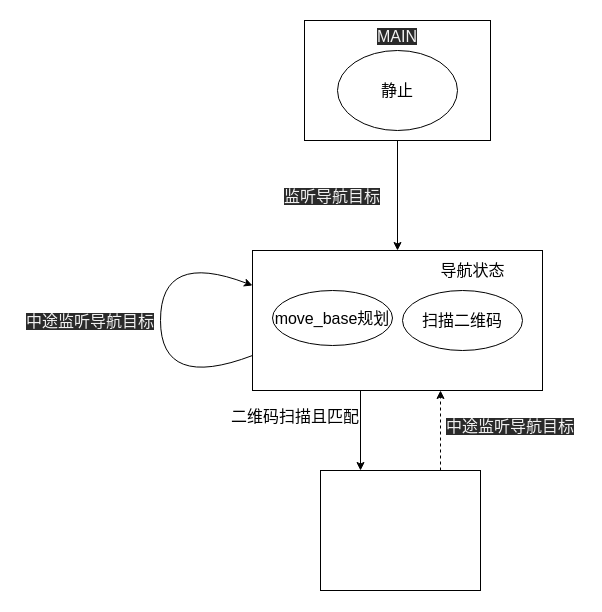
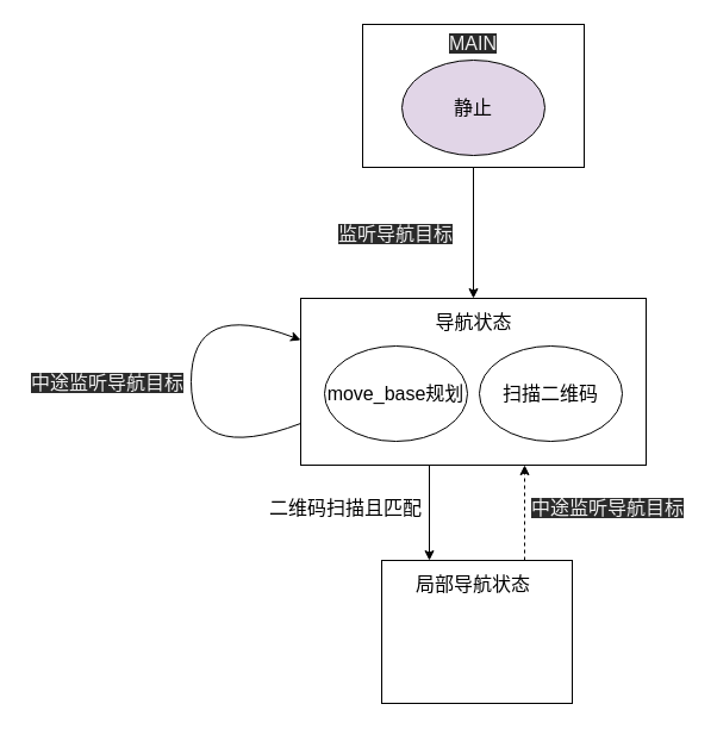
- <mxCell id="12" value="&lt;font face=&quot;helvetica&quot;&gt;&lt;span style=&quot;font-size: 16px&quot;&gt;静止&lt;/span&gt;&lt;/font&gt;" style="ellipse;whiteSpace=wrap;html=1;align=center;" vertex="1" parent="1"><mxGeometry x="337" y="50" width="120" height="80" as="geometry" /></mxCell>
+ <mxCell id="12" value="&lt;font face=&quot;helvetica&quot;&gt;&lt;span style=&quot;font-size: 16px&quot;&gt;静止&lt;/span&gt;&lt;/font&gt;" style="ellipse;whiteSpace=wrap;html=1;align=center;fillColor=#e1d5e7;" vertex="1" parent="1"><mxGeometry x="337" y="50" width="120" height="80" as="geometry" /></mxCell>
- <mxCell id="10" value="&lt;font style=&quot;font-size: 16px&quot;&gt;导航状态&lt;/font&gt;" style="text;html=1;strokeColor=none;fillColor=none;align=center;verticalAlign=middle;whiteSpace=wrap;rounded=0;" vertex="1" parent="1"><mxGeometry x="429.5" y="260" width="85" height="20" as="geometry" /></mxCell>
+ <mxCell id="10" value="&lt;font style=&quot;font-size: 16px&quot;&gt;导航状态&lt;/font&gt;" style="text;html=1;strokeColor=none;fillColor=none;align=center;verticalAlign=middle;whiteSpace=wrap;rounded=0;" vertex="1" parent="1"><mxGeometry x="354.5" y="260" width="85" height="20" as="geometry" /></mxCell>
- <mxCell id="8" value="&lt;font style=&quot;font-size: 16px;&quot;&gt;move_base规划&lt;/font&gt;" style="ellipse;whiteSpace=wrap;html=1;fontSize=16;align=center;" parent="1" vertex="1"><mxGeometry x="272" y="290" width="120" height="55" as="geometry" /></mxCell>
+ <mxCell id="8" value="&lt;font style=&quot;font-size: 16px;&quot;&gt;move_base规划&lt;/font&gt;" style="ellipse;whiteSpace=wrap;html=1;fontSize=16;align=center;" parent="1" vertex="1"><mxGeometry x="272" y="290" width="120" height="80" as="geometry" /></mxCell>
- <mxCell id="9" value="&lt;font style=&quot;font-size: 16px&quot;&gt;扫描二维码&lt;/font&gt;" style="ellipse;whiteSpace=wrap;html=1;fontSize=16;align=center;" parent="1" vertex="1"><mxGeometry x="402" y="290" width="120" height="60" as="geometry" /></mxCell>
+ <mxCell id="9" value="&lt;font style=&quot;font-size: 16px&quot;&gt;扫描二维码&lt;/font&gt;" style="ellipse;whiteSpace=wrap;html=1;fontSize=16;align=center;" parent="1" vertex="1"><mxGeometry x="402" y="290" width="120" height="80" as="geometry" /></mxCell>
- <mxCell id="17" value="&lt;font face=&quot;helvetica&quot;&gt;&lt;span style=&quot;font-size: 16px&quot;&gt;二维码扫描且匹配&lt;/span&gt;&lt;/font&gt;" style="text;whiteSpace=wrap;html=1;align=center;" vertex="1" parent="1"><mxGeometry x="225" y="400" width="140" height="30" as="geometry" /></mxCell>
+ <mxCell id="17" value="&lt;font face=&quot;helvetica&quot;&gt;&lt;span style=&quot;font-size: 16px&quot;&gt;二维码扫描且匹配&lt;/span&gt;&lt;/font&gt;" style="text;whiteSpace=wrap;html=1;align=center;" vertex="1" parent="1"><mxGeometry x="220" y="410" width="140" height="30" as="geometry" /></mxCell>
+ <mxCell id="18" value="&lt;font style=&quot;font-size: 16px&quot;&gt;局部导航状态&lt;/font&gt;" style="text;html=1;strokeColor=none;fillColor=none;align=center;verticalAlign=middle;whiteSpace=wrap;rounded=0;" vertex="1" parent="1"><mxGeometry x="344.25" y="480" width="105.5" height="20" as="geometry" /></mxCell>
